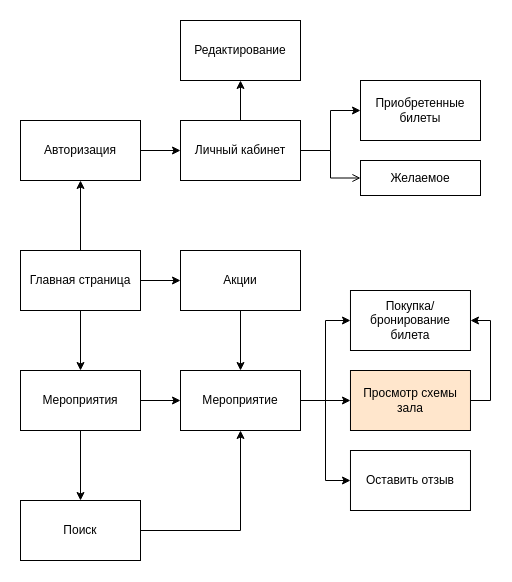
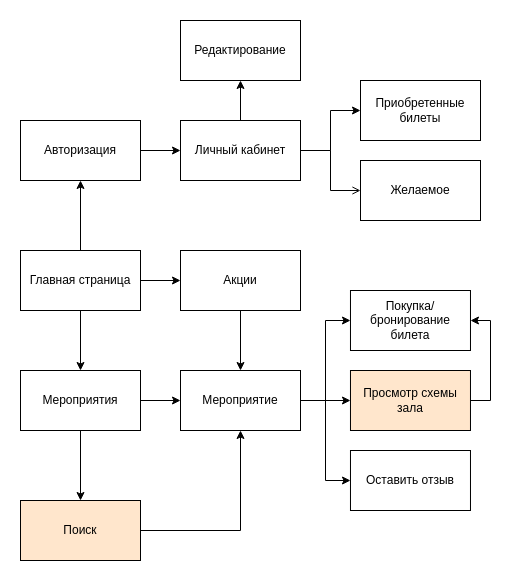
- <mxCell id="19" value="Желаемое" style="rounded=0;whiteSpace=wrap;html=1;" vertex="1" parent="1"><mxGeometry x="360" y="160" width="120" height="35" as="geometry" /></mxCell>
+ <mxCell id="19" value="Желаемое" style="rounded=0;whiteSpace=wrap;html=1;" vertex="1" parent="1"><mxGeometry x="360" y="160" width="120" height="60" as="geometry" /></mxCell>
- <mxCell id="18" value="Поиск" style="rounded=0;whiteSpace=wrap;html=1;" vertex="1" parent="1"><mxGeometry x="20" y="500" width="120" height="60" as="geometry" /></mxCell>
+ <mxCell id="18" value="Поиск" style="rounded=0;whiteSpace=wrap;html=1;fillColor=#ffe6cc;" vertex="1" parent="1"><mxGeometry x="20" y="500" width="120" height="60" as="geometry" /></mxCell>
